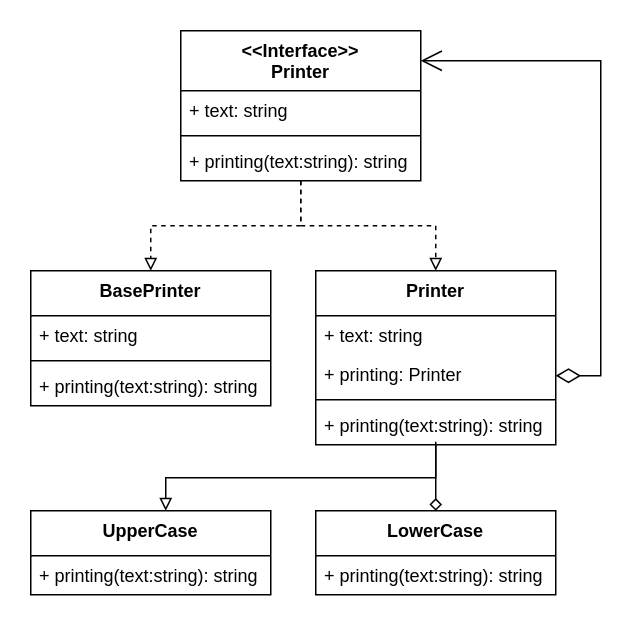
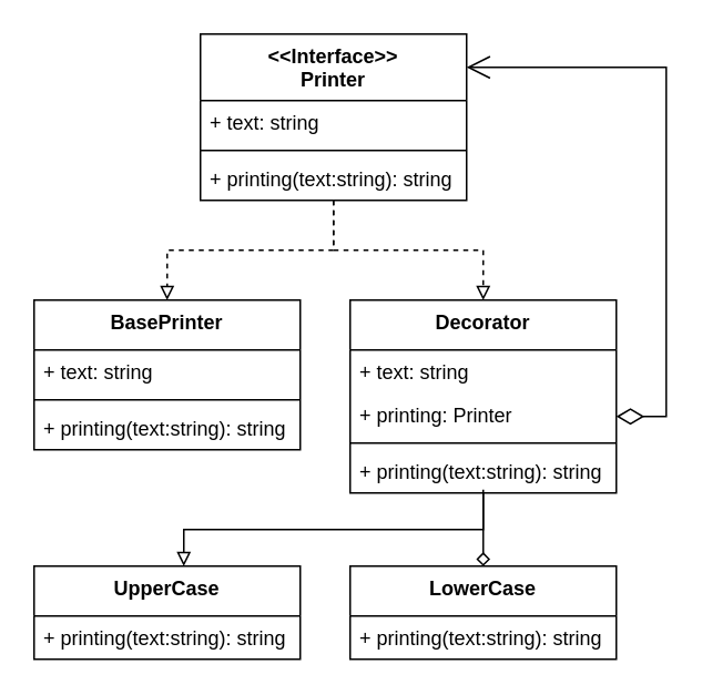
- <mxCell id="13" value="Printer" style="swimlane;fontStyle=1;align=center;verticalAlign=top;childLayout=stackLayout;horizontal=1;startSize=30;horizontalStack=0;resizeParent=1;resizeParentMax=0;resizeLast=0;collapsible=1;marginBottom=0;" vertex="1" parent="1"><mxGeometry x="210" y="180" width="160" height="116" as="geometry" /></mxCell>
+ <mxCell id="13" value="Decorator" style="swimlane;fontStyle=1;align=center;verticalAlign=top;childLayout=stackLayout;horizontal=1;startSize=30;horizontalStack=0;resizeParent=1;resizeParentMax=0;resizeLast=0;collapsible=1;marginBottom=0;" vertex="1" parent="1"><mxGeometry x="210" y="180" width="160" height="116" as="geometry" /></mxCell>
